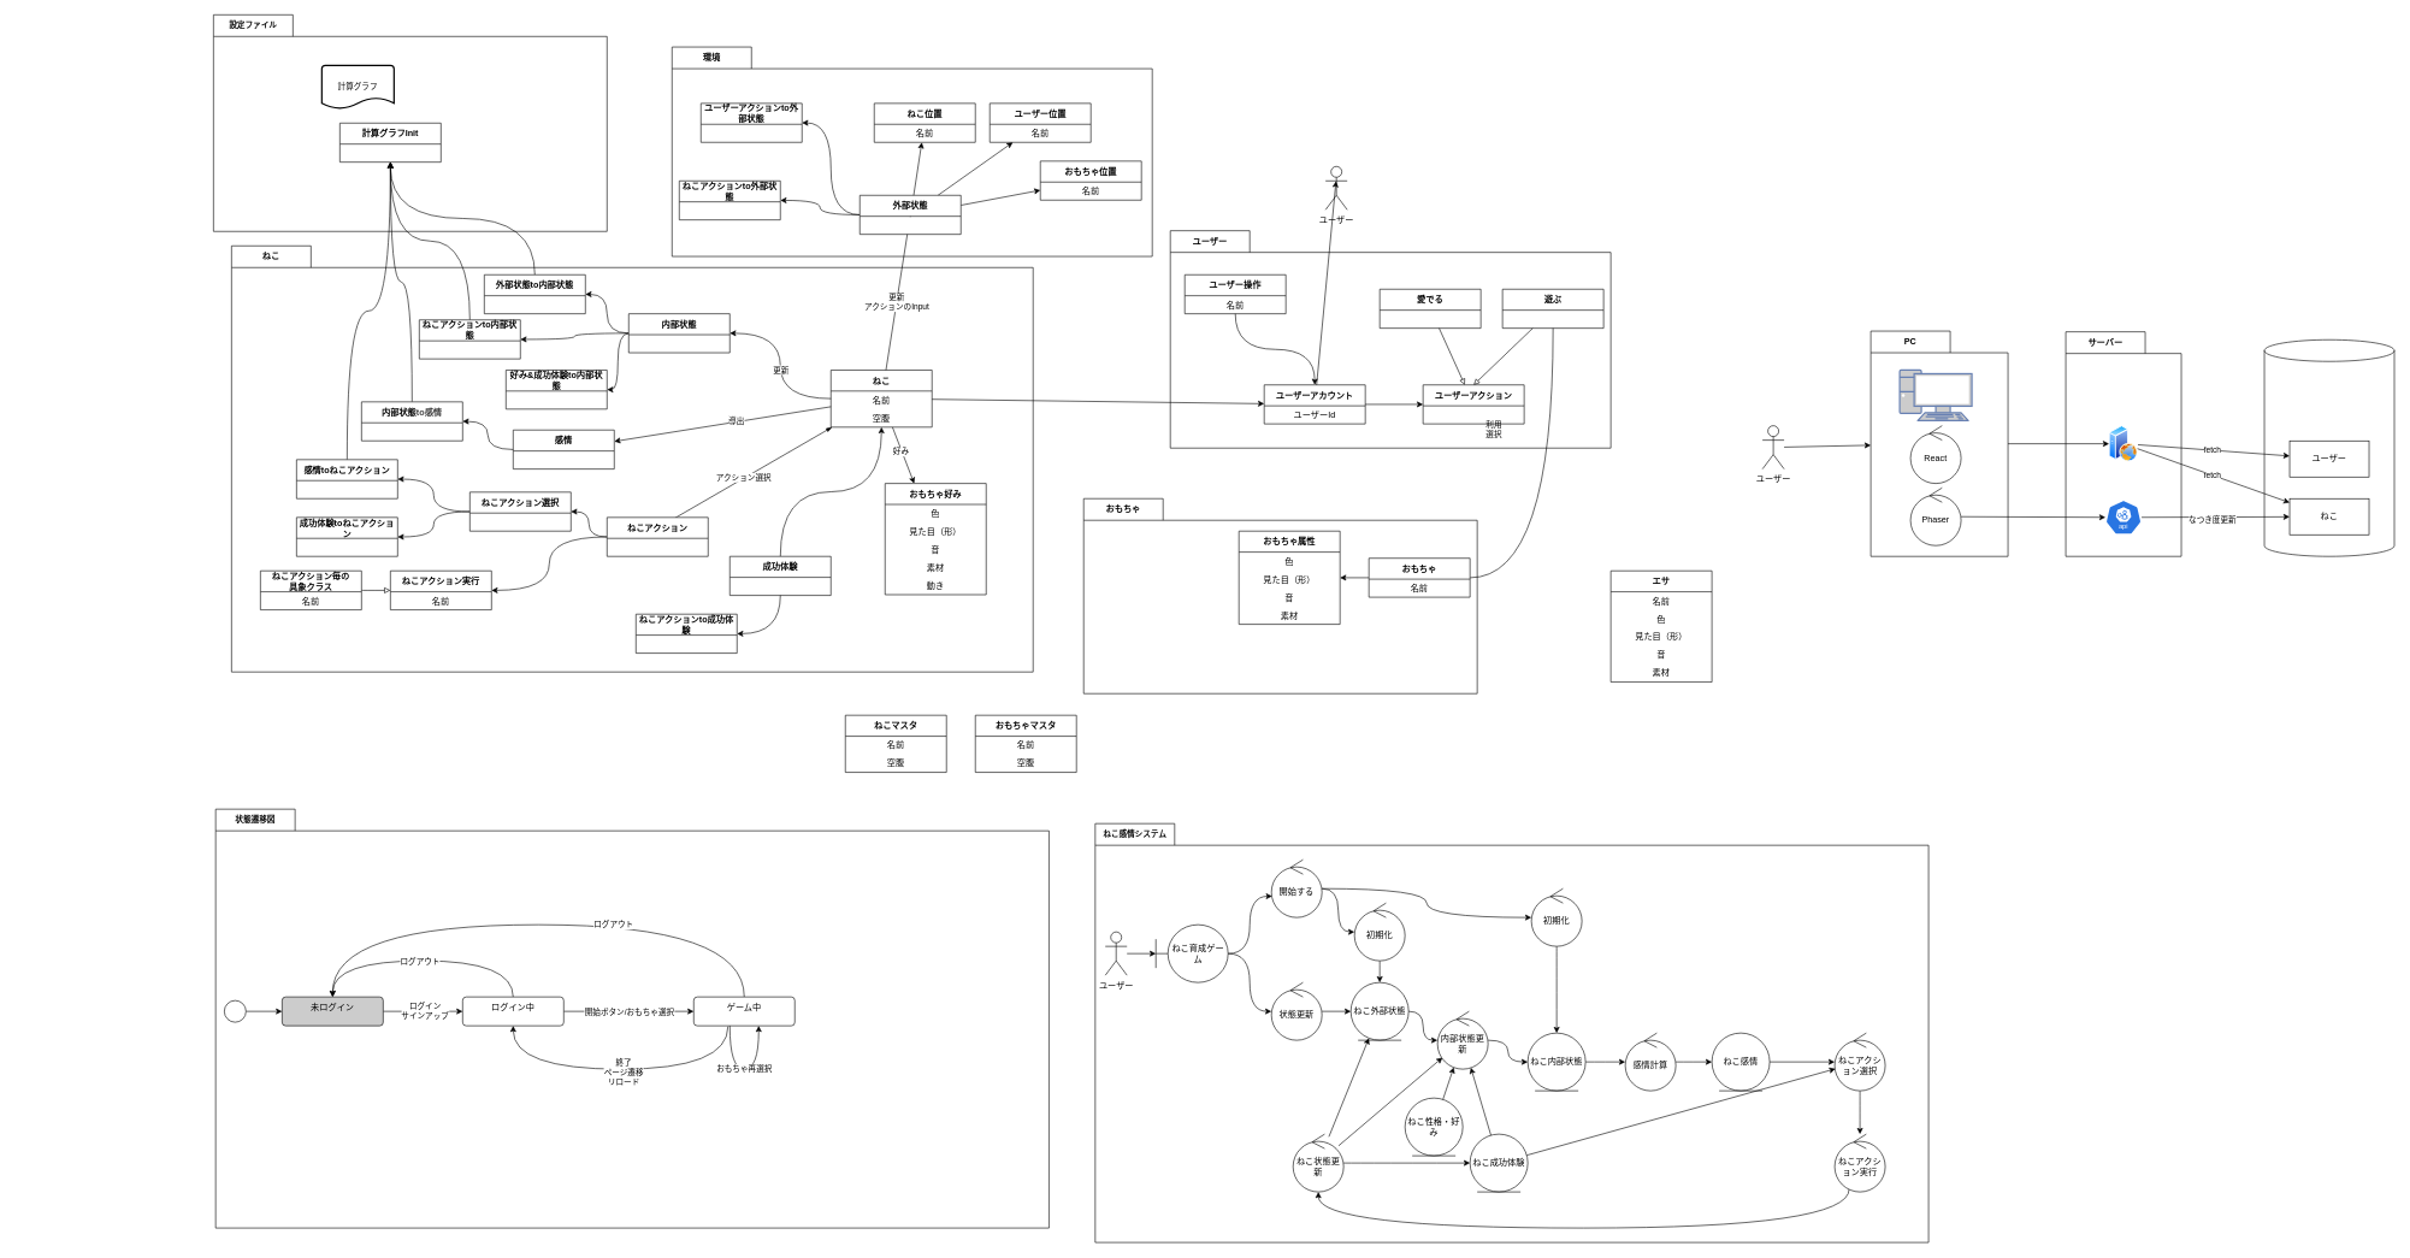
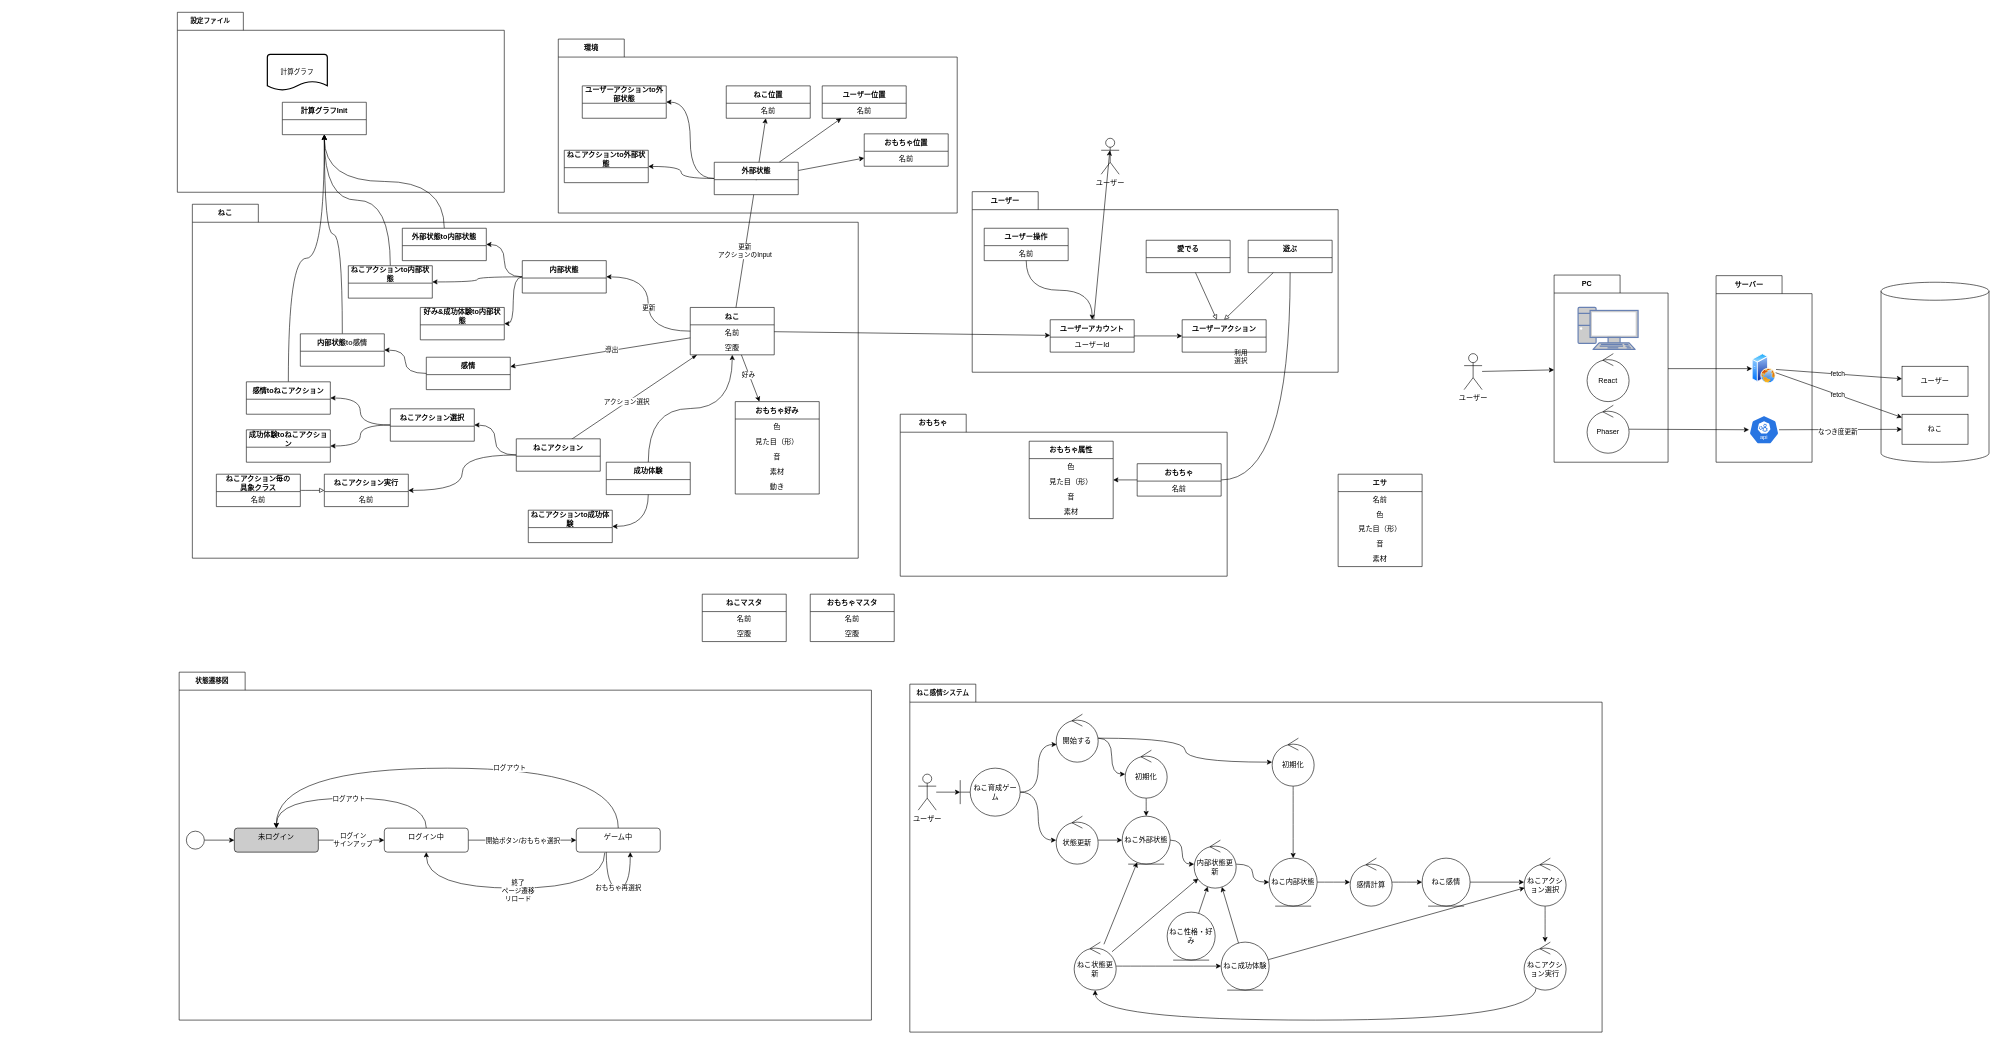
- <mxCell id="145" value="ねこアクション" style="swimlane;fontStyle=1;align=center;verticalAlign=middle;childLayout=stackLayout;horizontal=1;startSize=29;horizontalStack=0;resizeParent=1;resizeParentMax=0;resizeLast=0;collapsible=0;marginBottom=0;html=1;whiteSpace=wrap;" parent="1" vertex="1"><mxGeometry x="840" y="716" width="140" height="54" as="geometry" /></mxCell>
+ <mxCell id="145" value="ねこアクション" style="swimlane;fontStyle=1;align=center;verticalAlign=middle;childLayout=stackLayout;horizontal=1;startSize=29;horizontalStack=0;resizeParent=1;resizeParentMax=0;resizeLast=0;collapsible=0;marginBottom=0;html=1;whiteSpace=wrap;" parent="1" vertex="1"><mxGeometry x="860" y="731" width="140" height="54" as="geometry" /></mxCell>
